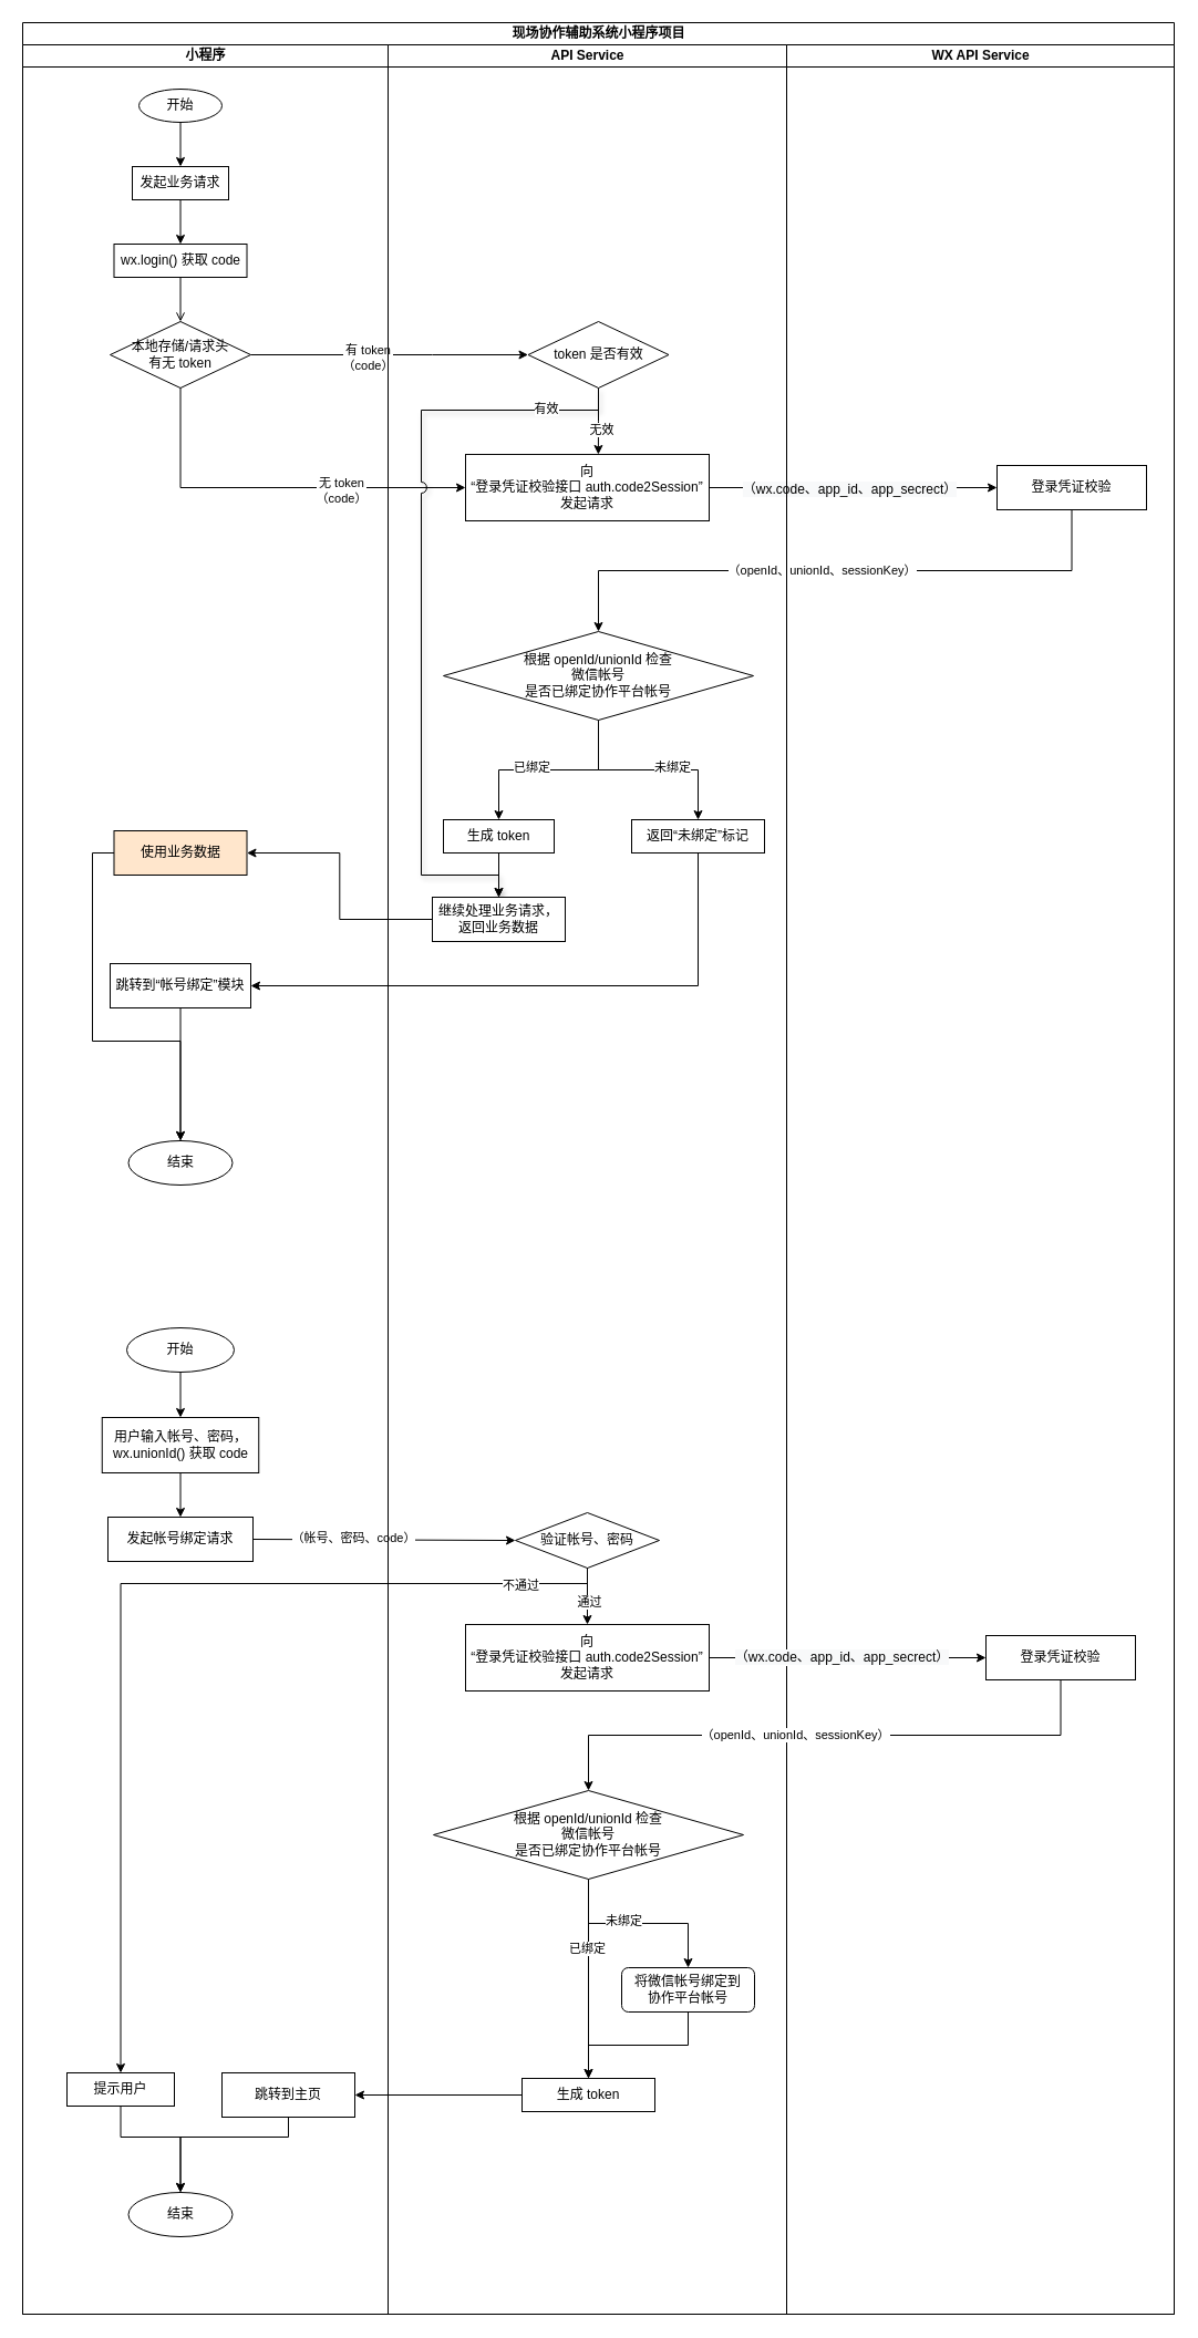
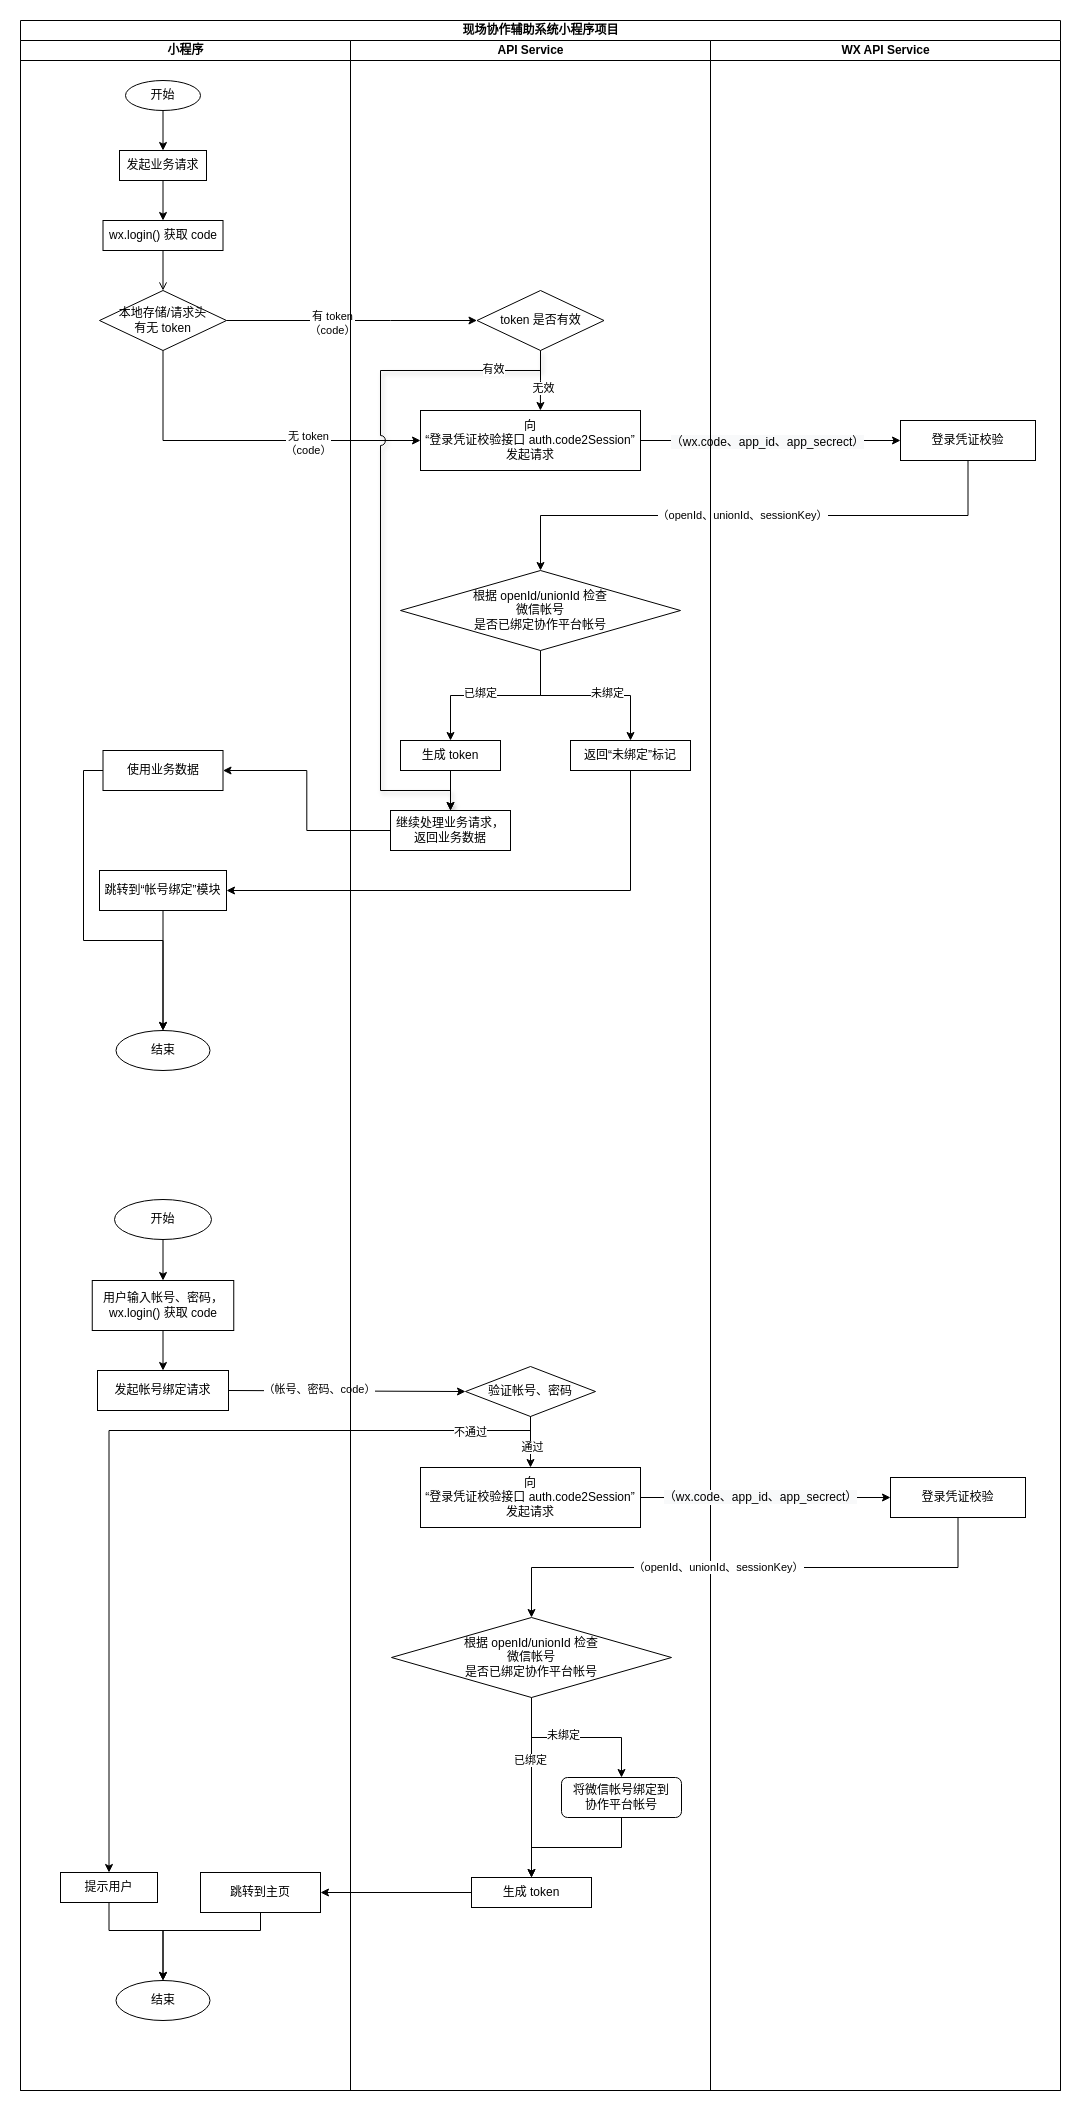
- <mxCell id="22" value="使用业务数据" style="rounded=0;whiteSpace=wrap;html=1;fillColor=#ffe6cc;" vertex="1" parent="15"><mxGeometry x="82.5" y="710" width="120" height="40" as="geometry" /></mxCell>
+ <mxCell id="22" value="使用业务数据" style="rounded=0;whiteSpace=wrap;html=1;" vertex="1" parent="15"><mxGeometry x="82.5" y="710" width="120" height="40" as="geometry" /></mxCell>
- <mxCell id="31" value="用户输入帐号、密码，&lt;br&gt;wx.unionId() 获取 code" style="rounded=0;whiteSpace=wrap;html=1;" vertex="1" parent="15"><mxGeometry x="71.75" y="1240" width="141.5" height="50" as="geometry" /></mxCell>
+ <mxCell id="31" value="用户输入帐号、密码，&lt;br&gt;wx.login() 获取 code" style="rounded=0;whiteSpace=wrap;html=1;" vertex="1" parent="15"><mxGeometry x="71.75" y="1240" width="141.5" height="50" as="geometry" /></mxCell>
